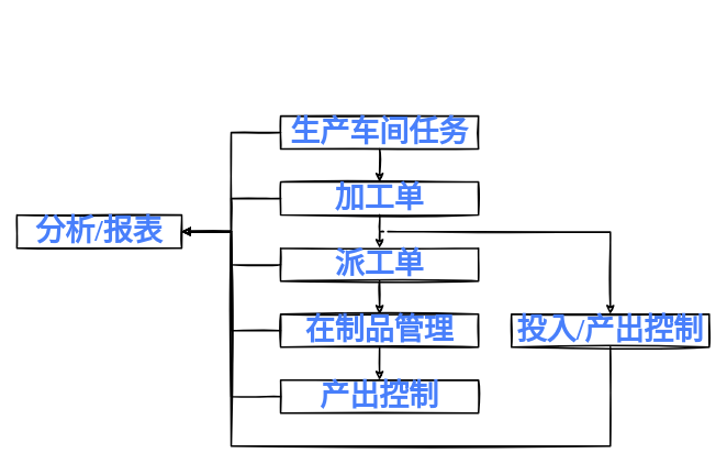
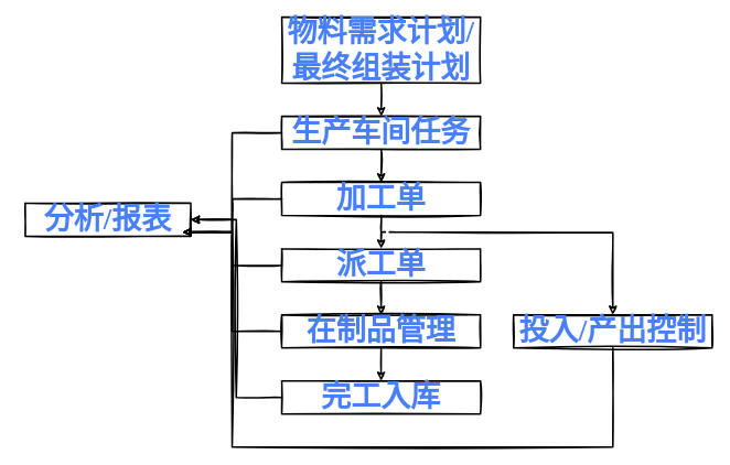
+ <mxCell id="3" value="&lt;font style=&quot;font-size: 36px&quot; color=&quot;#487ffb&quot;&gt;&lt;b&gt;物料需求计划/&lt;br&gt;最终组装计划&lt;/b&gt;&lt;/font&gt;" style="rounded=0;whiteSpace=wrap;html=1;fontFamily=FZJingLeiS-R-GB;strokeWidth=2;sketch=1;fillColor=none;" vertex="1" parent="2"><mxGeometry x="320" width="240" height="80" as="geometry" /></mxCell>
+ <mxCell id="6" style="edgeStyle=orthogonalEdgeStyle;rounded=0;orthogonalLoop=1;jettySize=auto;html=1;exitX=0.5;exitY=1;exitDx=0;exitDy=0;entryX=0.5;entryY=0;entryDx=0;entryDy=0;fontFamily=FZJingLeiS-R-GB;fontSize=36;fontColor=#487FFB;sketch=1;strokeWidth=2;" edge="1" parent="2" source="3" target="5"><mxGeometry relative="1" as="geometry" /></mxCell>
- <mxCell id="19" value="&lt;font color=&quot;#487ffb&quot;&gt;&lt;span style=&quot;font-size: 36px&quot;&gt;&lt;b&gt;分析/报表&lt;/b&gt;&lt;/span&gt;&lt;/font&gt;" style="rounded=0;whiteSpace=wrap;html=1;fontFamily=FZJingLeiS-R-GB;strokeWidth=2;sketch=1;fillColor=none;" vertex="1" parent="2"><mxGeometry y="240" width="200" height="40" as="geometry" /></mxCell>
+ <mxCell id="19" value="&lt;font color=&quot;#487ffb&quot;&gt;&lt;span style=&quot;font-size: 36px&quot;&gt;&lt;b&gt;分析/报表&lt;/b&gt;&lt;/span&gt;&lt;/font&gt;" style="rounded=0;whiteSpace=wrap;html=1;fontFamily=FZJingLeiS-R-GB;strokeWidth=2;sketch=1;fillColor=none;" vertex="1" parent="2"><mxGeometry x="10" y="225" width="200" height="40" as="geometry" /></mxCell>
- <mxCell id="17" value="&lt;font color=&quot;#487ffb&quot;&gt;&lt;span style=&quot;font-size: 36px&quot;&gt;&lt;b&gt;产出控制&lt;/b&gt;&lt;/span&gt;&lt;/font&gt;" style="rounded=0;whiteSpace=wrap;html=1;fontFamily=FZJingLeiS-R-GB;strokeWidth=2;sketch=1;fillColor=none;" vertex="1" parent="2"><mxGeometry x="320" y="440" width="240" height="40" as="geometry" /></mxCell>
+ <mxCell id="17" value="&lt;font color=&quot;#487ffb&quot;&gt;&lt;span style=&quot;font-size: 36px&quot;&gt;&lt;b&gt;完工入库&lt;/b&gt;&lt;/span&gt;&lt;/font&gt;" style="rounded=0;whiteSpace=wrap;html=1;fontFamily=FZJingLeiS-R-GB;strokeWidth=2;sketch=1;fillColor=none;" vertex="1" parent="2"><mxGeometry x="320" y="440" width="240" height="40" as="geometry" /></mxCell>
